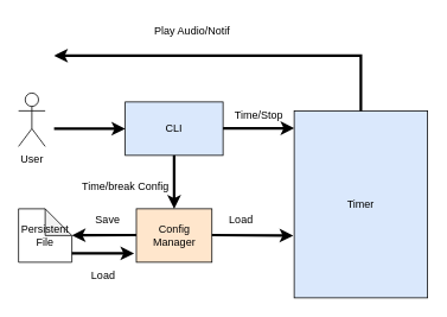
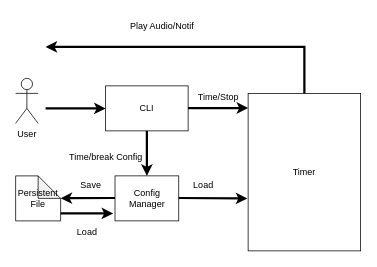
- <mxCell id="2" value="CLI" style="rounded=0;whiteSpace=wrap;html=1;fillColor=#dae8fc;" vertex="1" parent="1"><mxGeometry x="140" y="114" width="110" height="60" as="geometry" /></mxCell>
+ <mxCell id="2" value="CLI" style="rounded=0;whiteSpace=wrap;html=1;" vertex="1" parent="1"><mxGeometry x="140" y="114" width="110" height="60" as="geometry" /></mxCell>
- <mxCell id="15" value="Timer" style="rounded=0;whiteSpace=wrap;html=1;fillColor=#dae8fc;" vertex="1" parent="1"><mxGeometry x="330" y="124" width="150" height="210" as="geometry" /></mxCell>
+ <mxCell id="15" value="Timer" style="rounded=0;whiteSpace=wrap;html=1;" vertex="1" parent="1"><mxGeometry x="330" y="124" width="150" height="210" as="geometry" /></mxCell>
- <mxCell id="9" value="Config Manager" style="rounded=0;whiteSpace=wrap;html=1;fillColor=#ffe6cc;" vertex="1" parent="1"><mxGeometry x="152.5" y="234" width="85" height="60" as="geometry" /></mxCell>
+ <mxCell id="9" value="Config Manager" style="rounded=0;whiteSpace=wrap;html=1;" vertex="1" parent="1"><mxGeometry x="152.5" y="234" width="85" height="60" as="geometry" /></mxCell>
